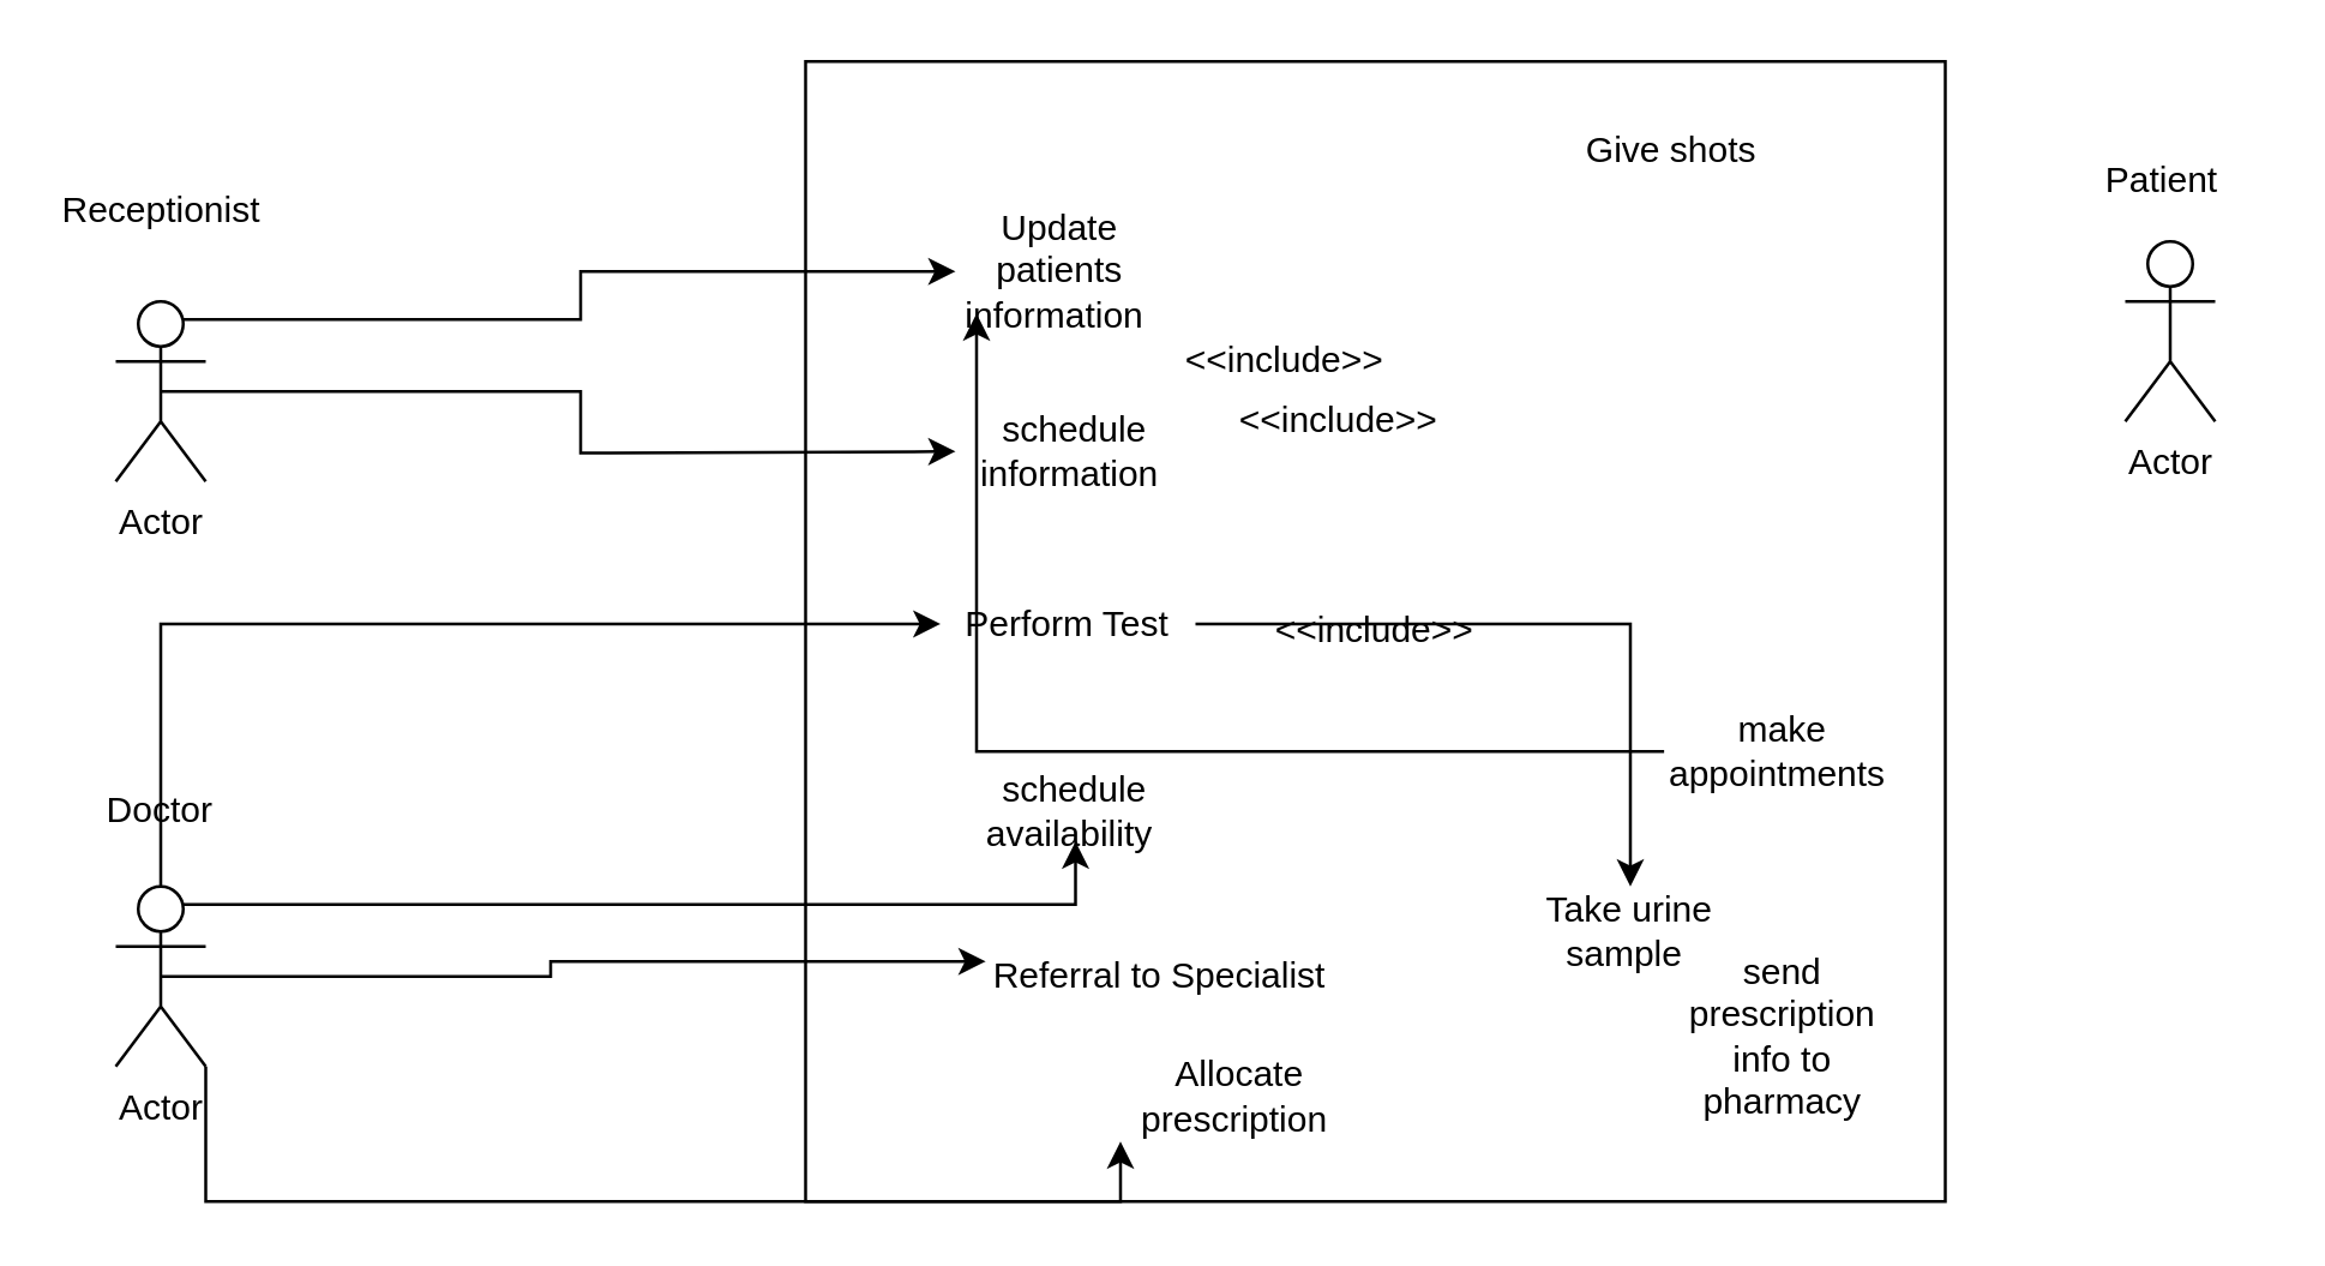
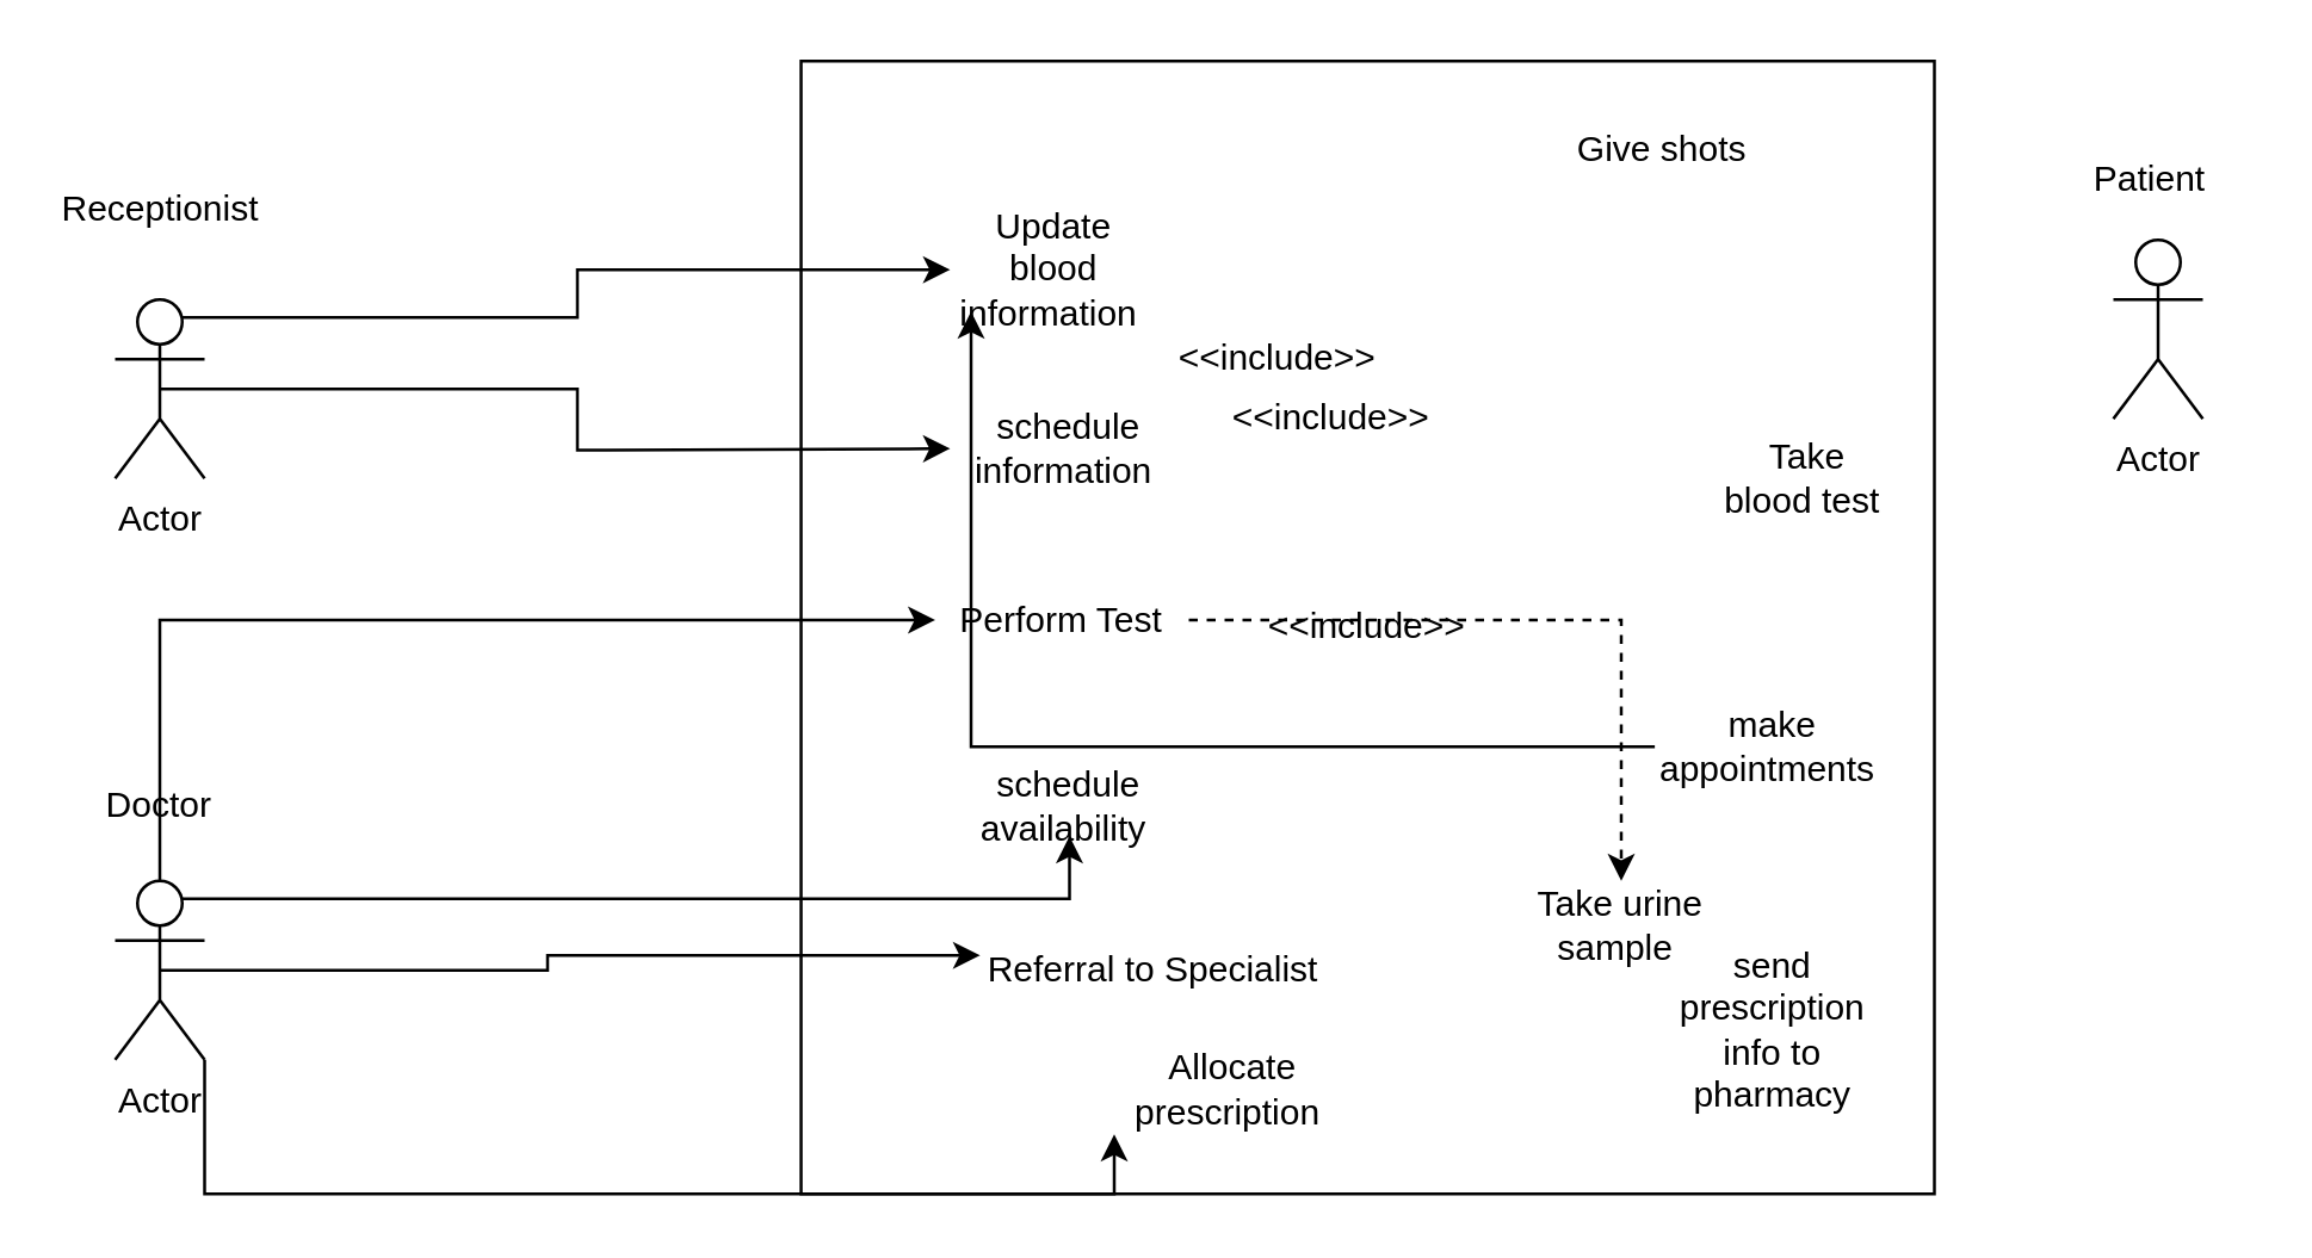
- <mxCell id="22" value="Update patients information&amp;nbsp;" style="text;html=1;strokeColor=none;fillColor=none;align=center;verticalAlign=middle;whiteSpace=wrap;rounded=0;" vertex="1" parent="1"><mxGeometry x="318" y="80" width="70" height="20" as="geometry" /></mxCell>
+ <mxCell id="22" value="Update blood information&amp;nbsp;" style="text;html=1;strokeColor=none;fillColor=none;align=center;verticalAlign=middle;whiteSpace=wrap;rounded=0;" vertex="1" parent="1"><mxGeometry x="318" y="80" width="70" height="20" as="geometry" /></mxCell>
+ <mxCell id="5" value="&amp;nbsp;Take blood test" style="text;html=1;strokeColor=none;fillColor=none;align=center;verticalAlign=middle;whiteSpace=wrap;rounded=0;" vertex="1" parent="1"><mxGeometry x="574.25" y="150" width="60" height="20" as="geometry" /></mxCell>
- <mxCell id="25" style="edgeStyle=orthogonalEdgeStyle;rounded=0;orthogonalLoop=1;jettySize=auto;html=1;exitX=1;exitY=0.5;exitDx=0;exitDy=0;" edge="1" parent="1" source="26" target="6"><mxGeometry relative="1" as="geometry" /></mxCell>
+ <mxCell id="25" style="edgeStyle=orthogonalEdgeStyle;rounded=0;orthogonalLoop=1;jettySize=auto;html=1;exitX=1;exitY=0.5;exitDx=0;exitDy=0;dashed=1;" edge="1" parent="1" source="26" target="6"><mxGeometry relative="1" as="geometry" /></mxCell>
